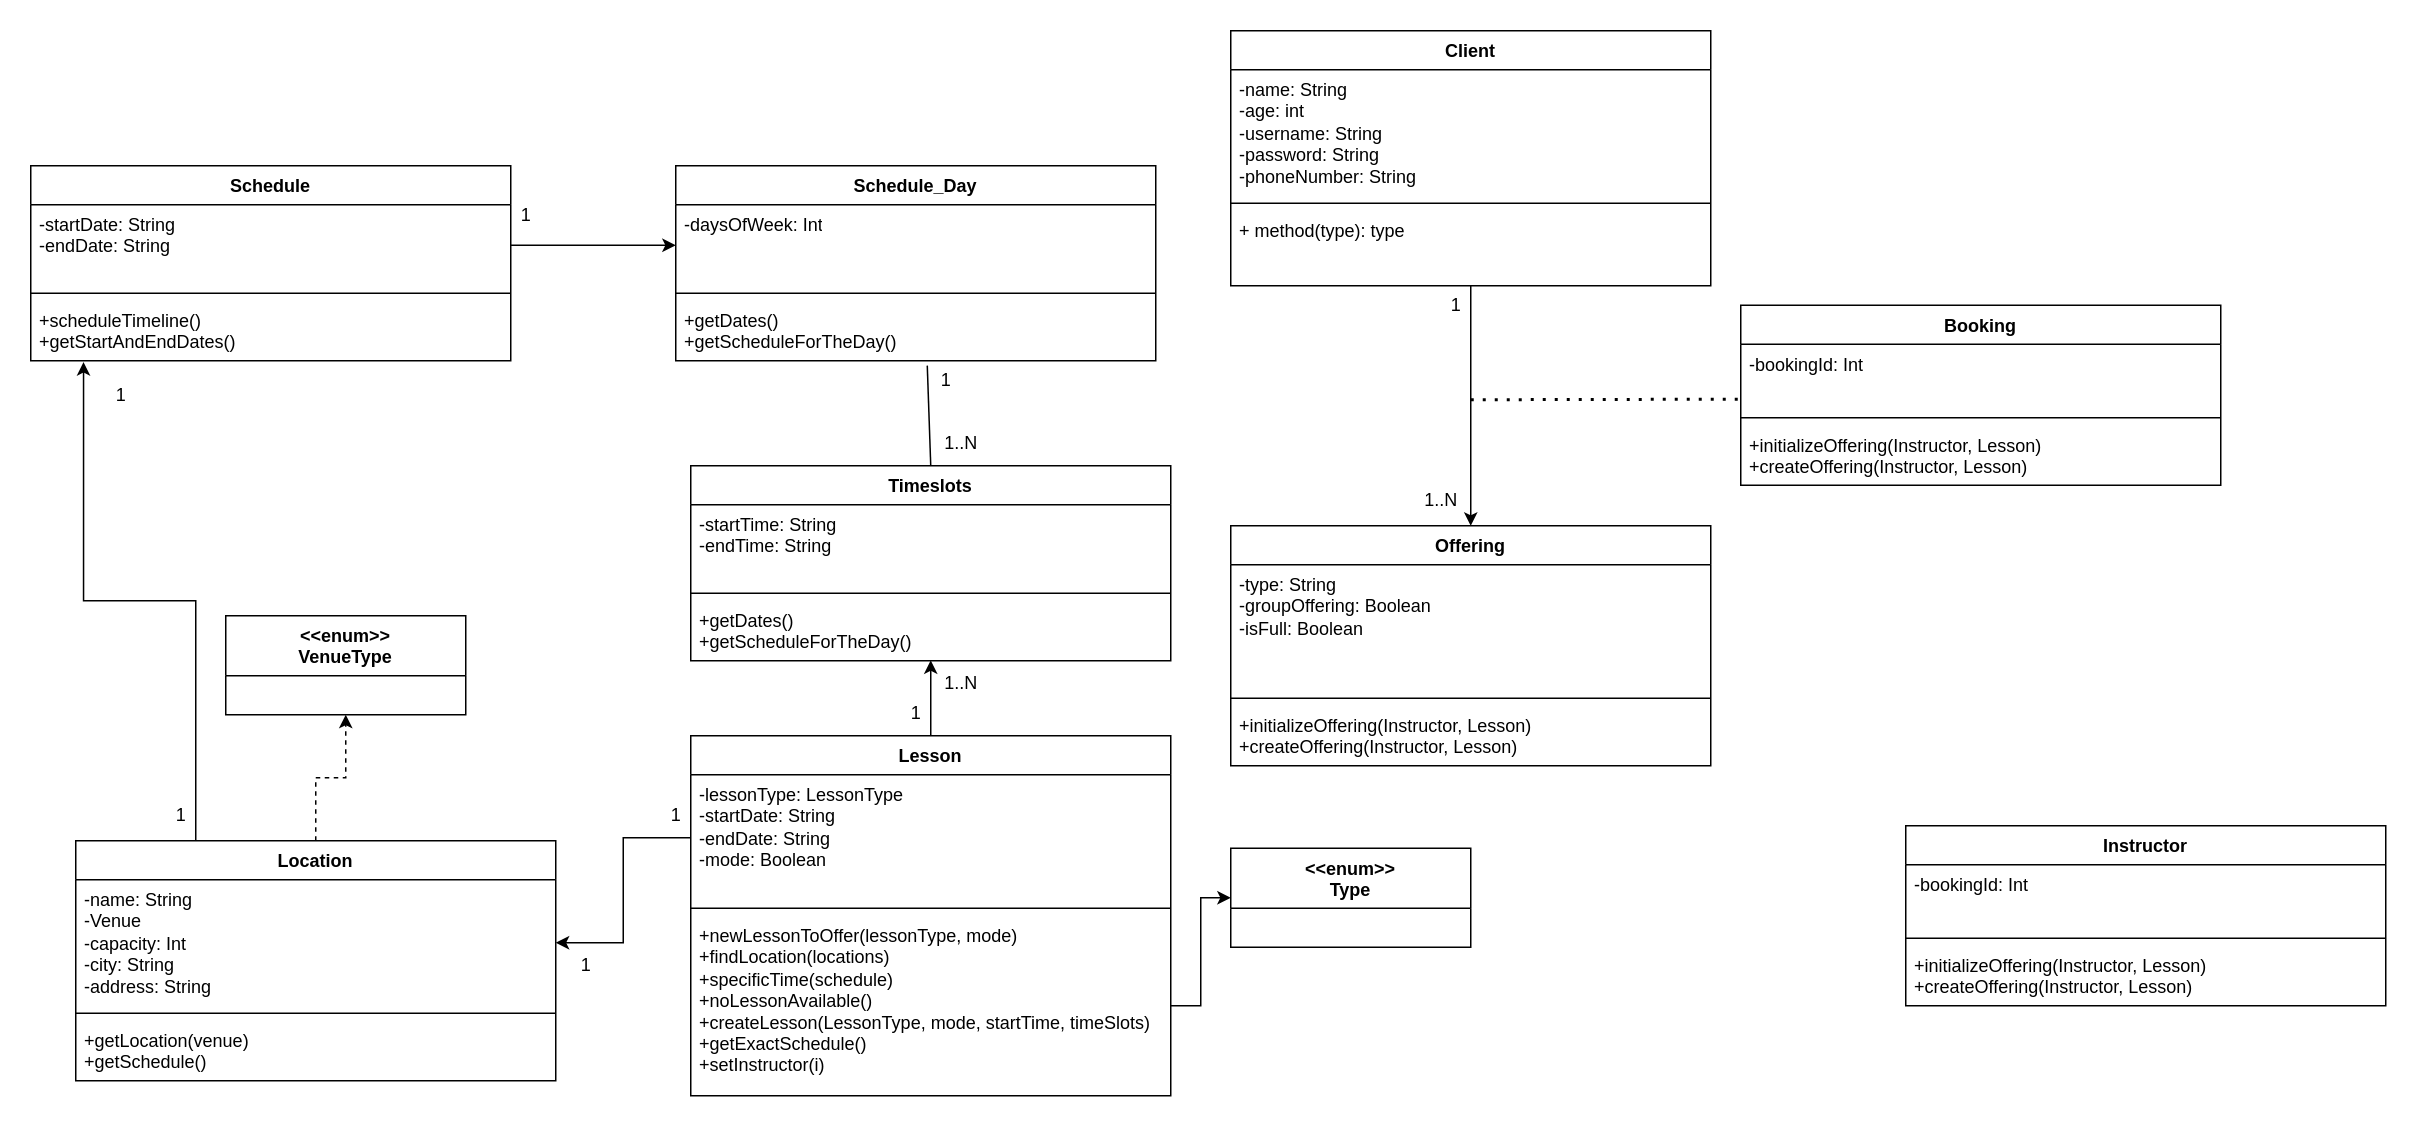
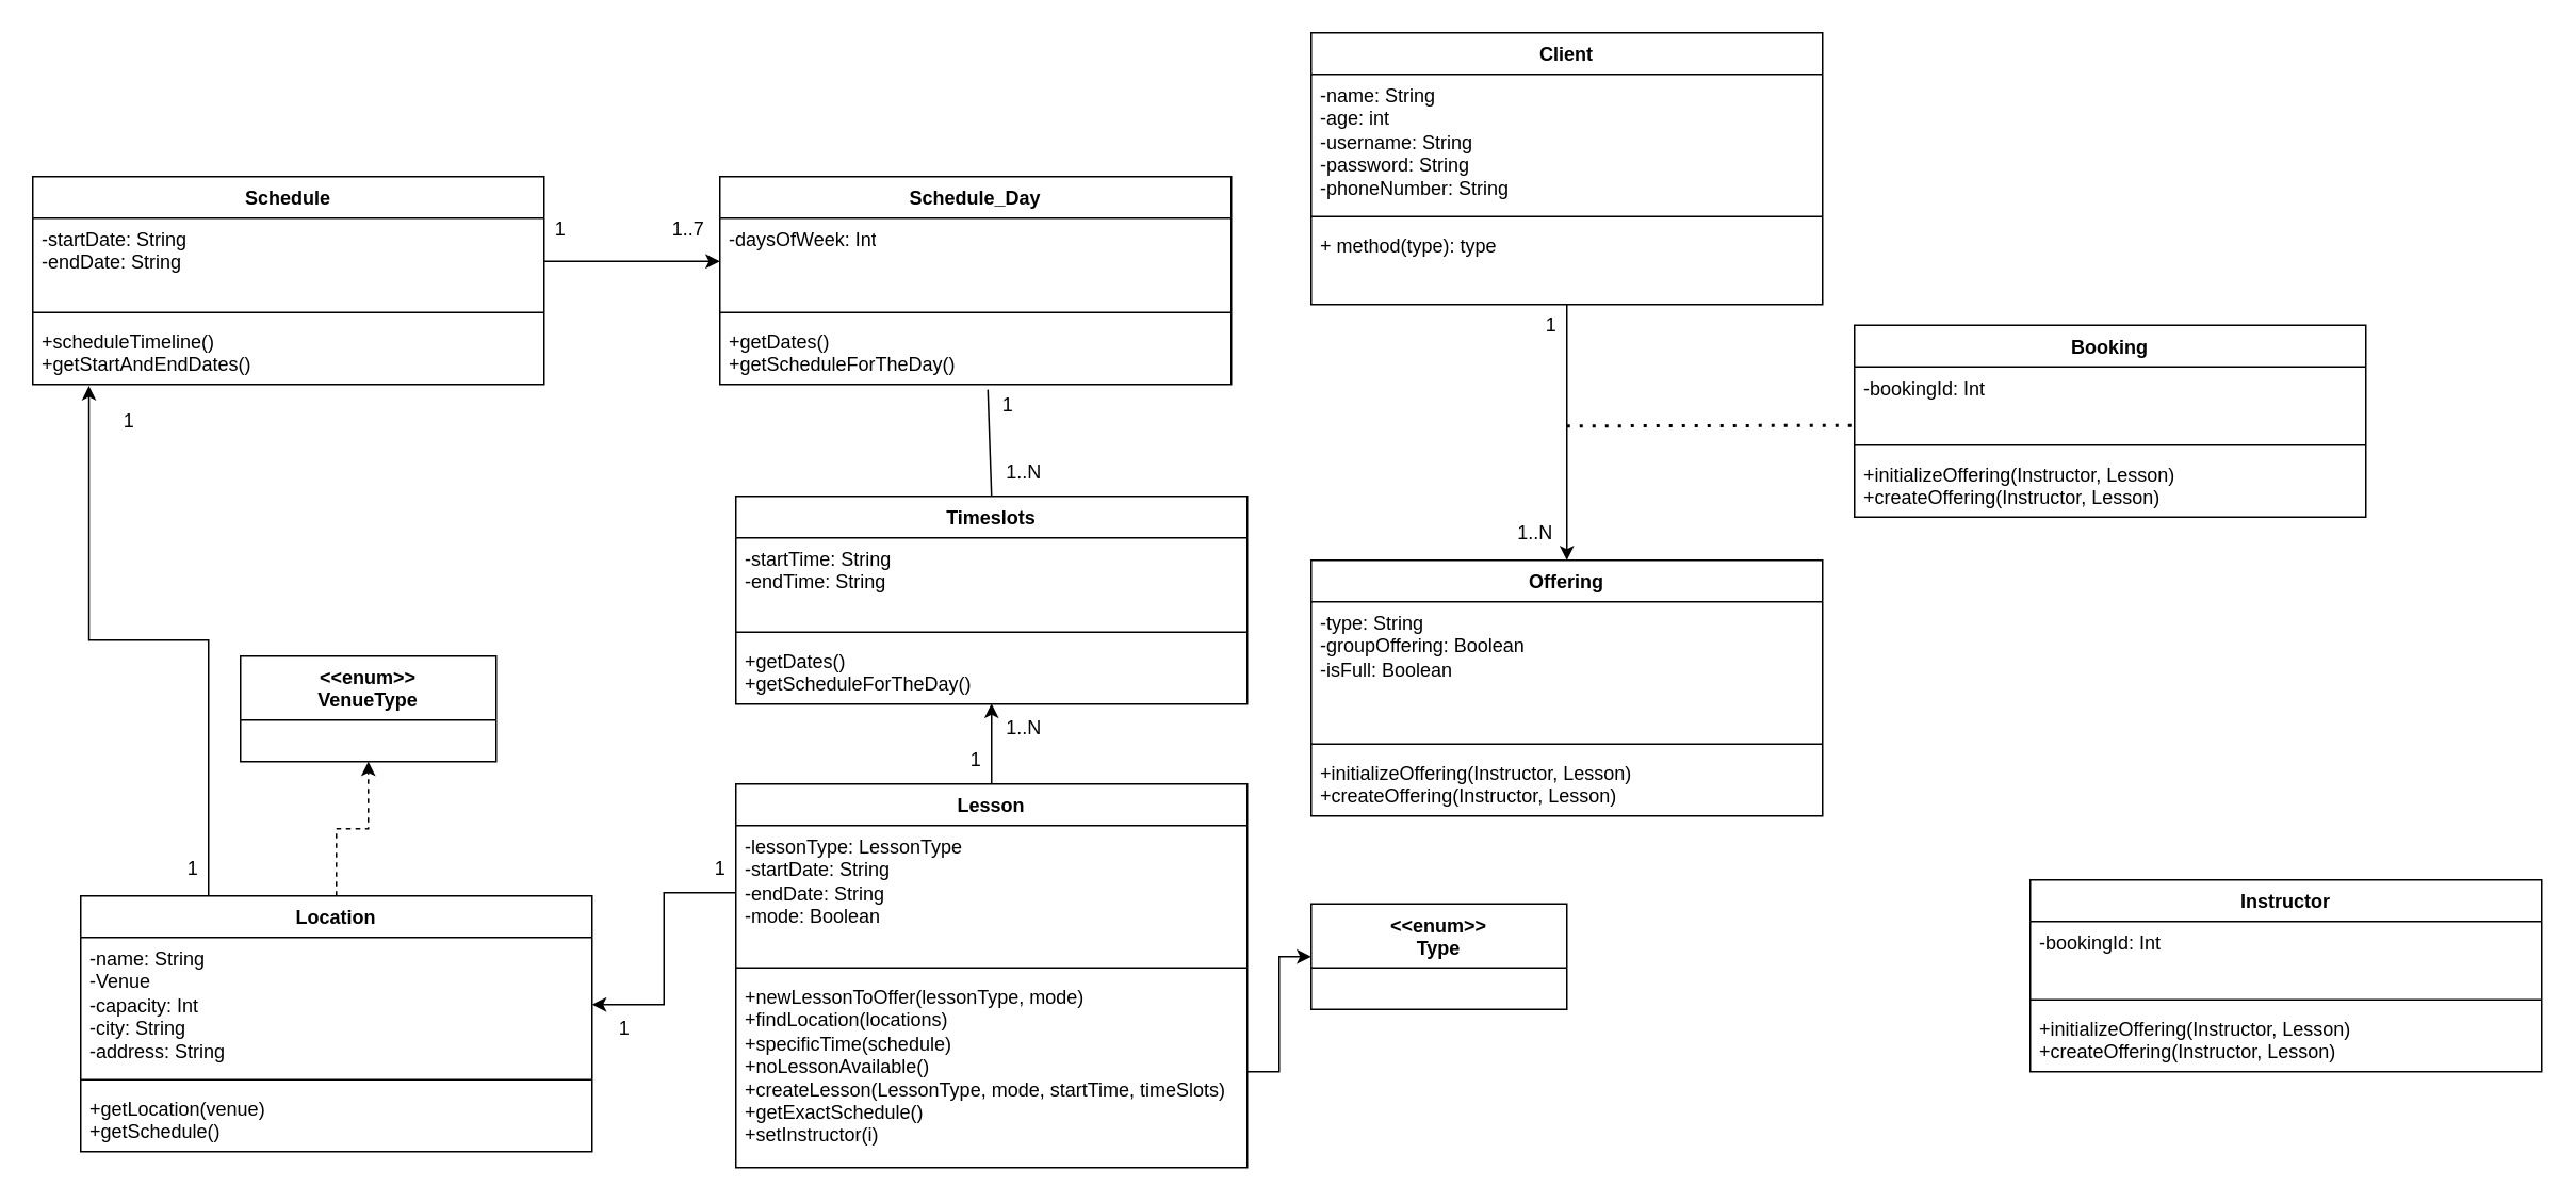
+ <mxCell id="41" value="1..7" style="text;html=1;align=center;verticalAlign=middle;resizable=0;points=[];autosize=1;strokeColor=none;fillColor=none;" vertex="1" parent="1"><mxGeometry x="410" y="128" width="40" height="30" as="geometry" /></mxCell>
